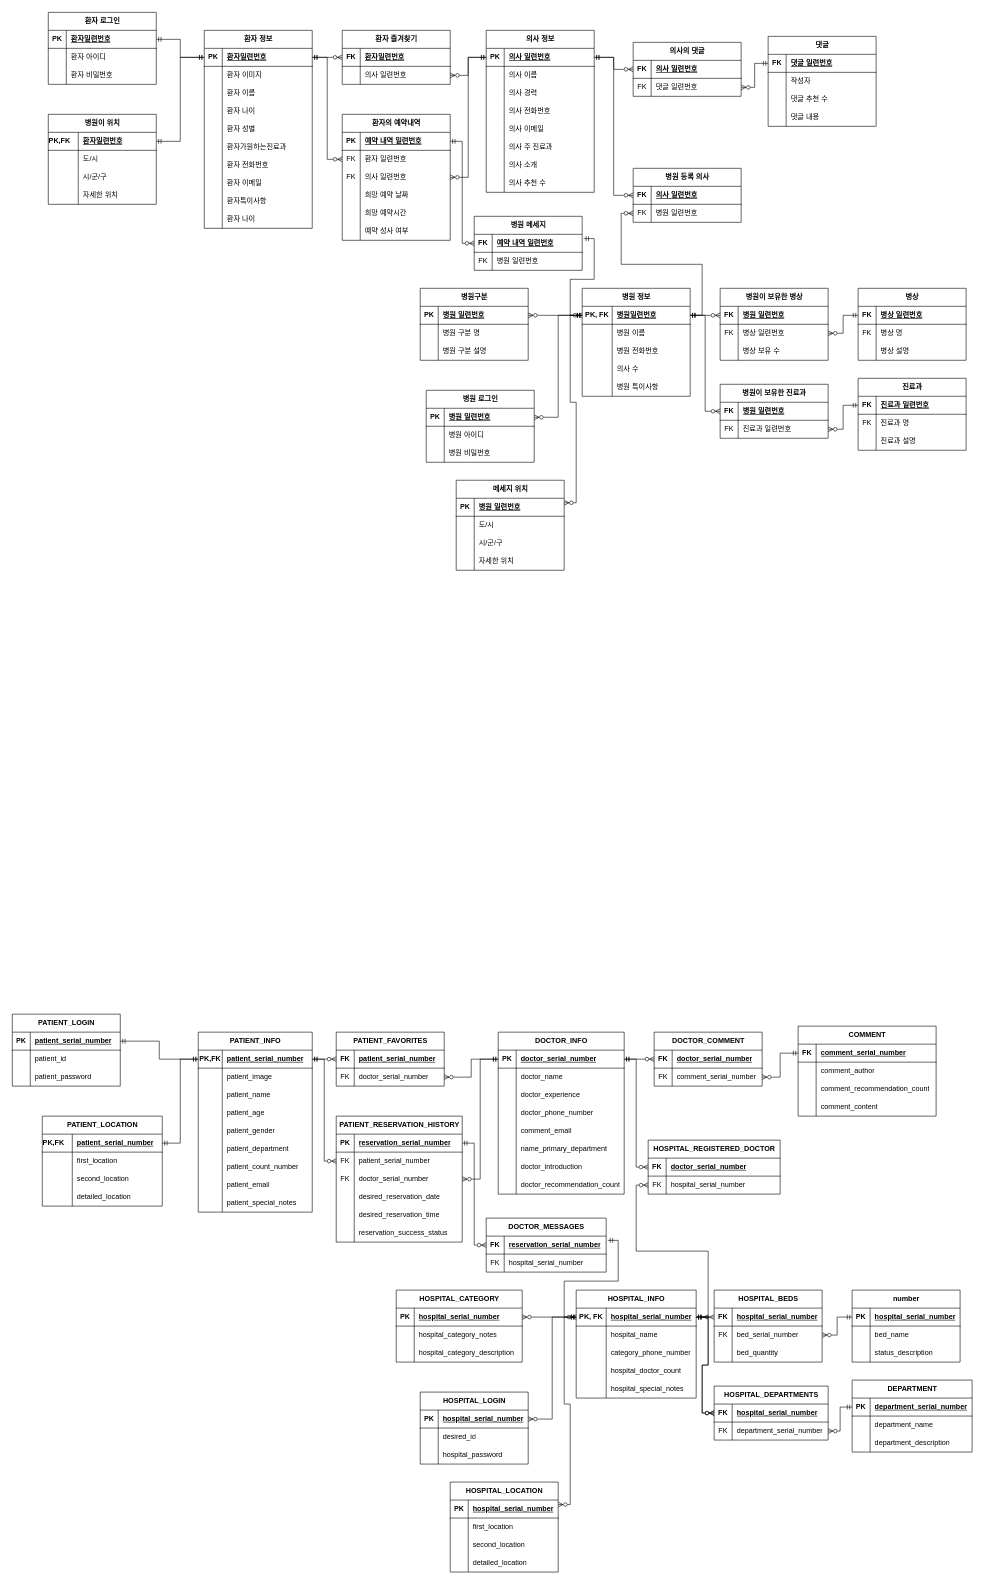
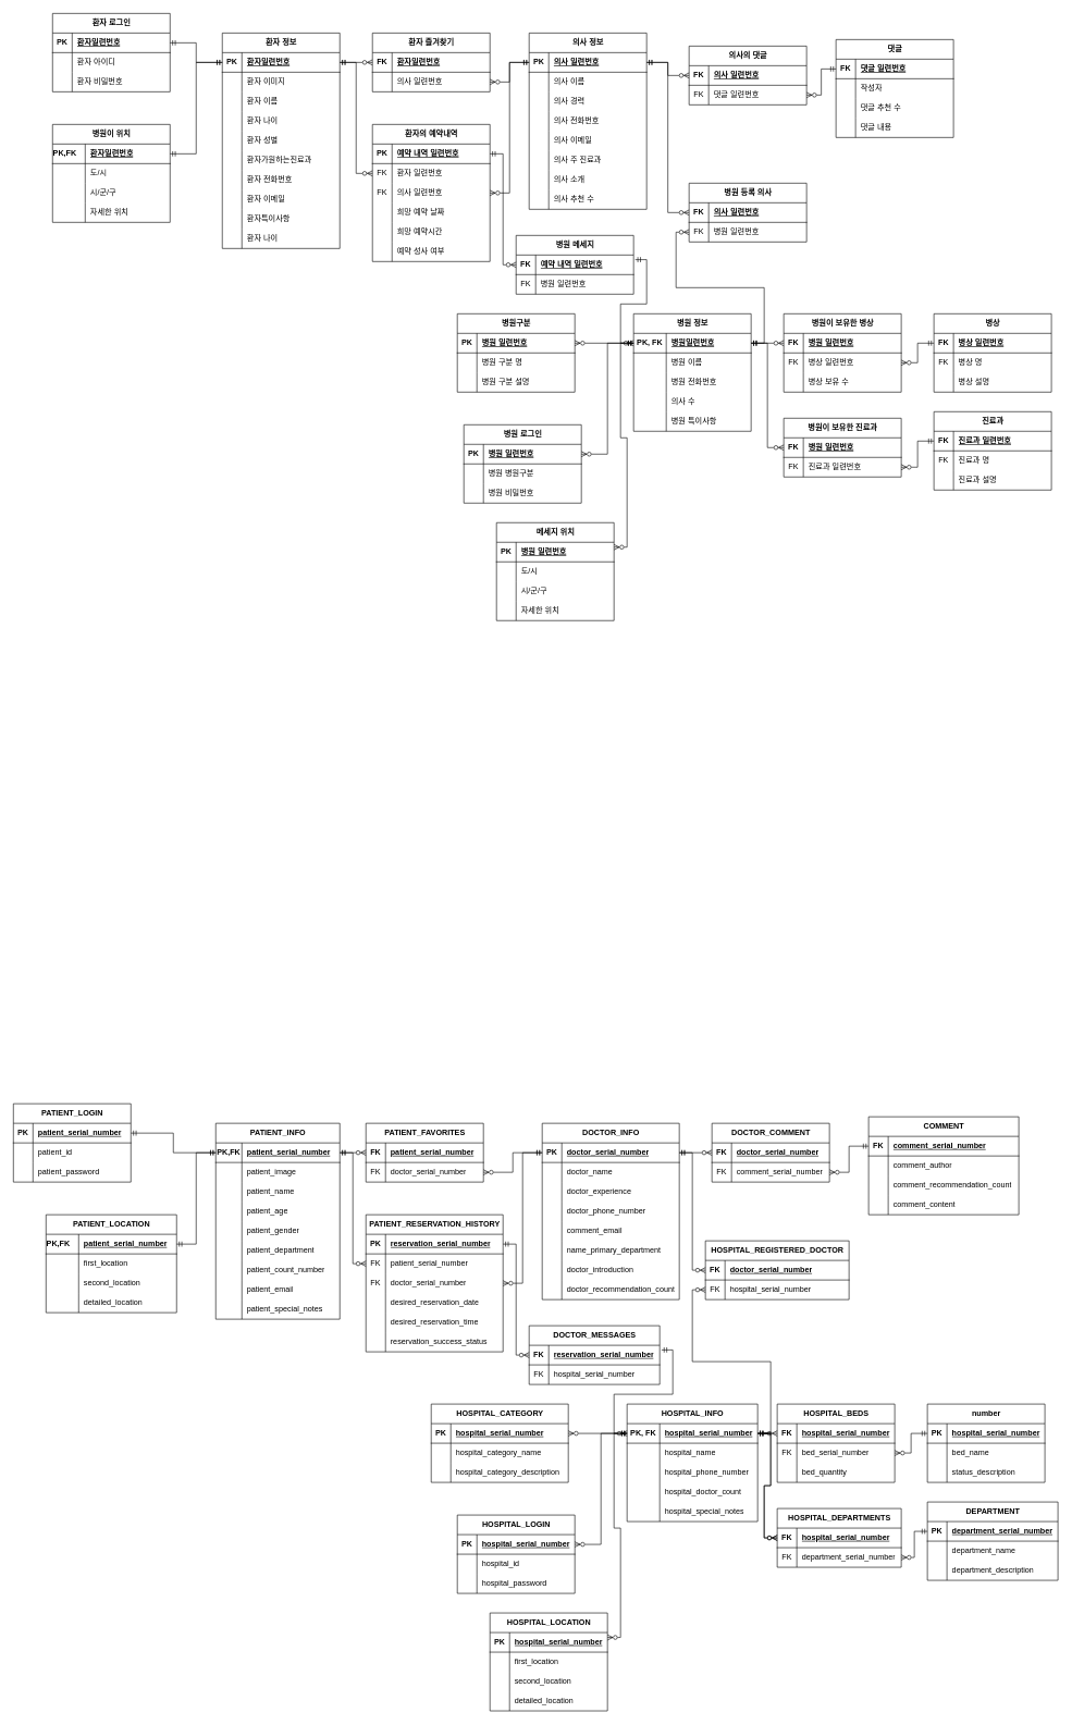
- <mxCell id="137" value="병원 아이디" style="shape=partialRectangle;connectable=0;fillColor=none;top=0;left=0;bottom=0;right=0;align=left;spacingLeft=6;overflow=hidden;whiteSpace=wrap;html=1;" parent="135" vertex="1"><mxGeometry x="30" width="150" height="30" as="geometry"><mxRectangle width="150" height="30" as="alternateBounds" /></mxGeometry></mxCell>
+ <mxCell id="137" value="병원 병원구분" style="shape=partialRectangle;connectable=0;fillColor=none;top=0;left=0;bottom=0;right=0;align=left;spacingLeft=6;overflow=hidden;whiteSpace=wrap;html=1;" parent="135" vertex="1"><mxGeometry x="30" width="150" height="30" as="geometry"><mxRectangle width="150" height="30" as="alternateBounds" /></mxGeometry></mxCell>
- <mxCell id="368" value="hospital_category_notes" style="shape=partialRectangle;connectable=0;fillColor=none;top=0;left=0;bottom=0;right=0;align=left;spacingLeft=6;overflow=hidden;whiteSpace=wrap;html=1;" parent="366" vertex="1"><mxGeometry x="30" width="180" height="30" as="geometry"><mxRectangle width="180" height="30" as="alternateBounds" /></mxGeometry></mxCell>
+ <mxCell id="368" value="hospital_category_name" style="shape=partialRectangle;connectable=0;fillColor=none;top=0;left=0;bottom=0;right=0;align=left;spacingLeft=6;overflow=hidden;whiteSpace=wrap;html=1;" parent="366" vertex="1"><mxGeometry x="30" width="180" height="30" as="geometry"><mxRectangle width="180" height="30" as="alternateBounds" /></mxGeometry></mxCell>
- <mxCell id="404" value="category_phone_number" style="shape=partialRectangle;connectable=0;fillColor=none;top=0;left=0;bottom=0;right=0;align=left;spacingLeft=6;overflow=hidden;whiteSpace=wrap;html=1;" parent="402" vertex="1"><mxGeometry x="50" width="150.0" height="30" as="geometry"><mxRectangle width="150.0" height="30" as="alternateBounds" /></mxGeometry></mxCell>
+ <mxCell id="404" value="hospital_phone_number" style="shape=partialRectangle;connectable=0;fillColor=none;top=0;left=0;bottom=0;right=0;align=left;spacingLeft=6;overflow=hidden;whiteSpace=wrap;html=1;" parent="402" vertex="1"><mxGeometry x="50" width="150.0" height="30" as="geometry"><mxRectangle width="150.0" height="30" as="alternateBounds" /></mxGeometry></mxCell>
- <mxCell id="378" value="desired_id" style="shape=partialRectangle;connectable=0;fillColor=none;top=0;left=0;bottom=0;right=0;align=left;spacingLeft=6;overflow=hidden;whiteSpace=wrap;html=1;" parent="376" vertex="1"><mxGeometry x="30" width="150" height="30" as="geometry"><mxRectangle width="150" height="30" as="alternateBounds" /></mxGeometry></mxCell>
+ <mxCell id="378" value="hospital_id" style="shape=partialRectangle;connectable=0;fillColor=none;top=0;left=0;bottom=0;right=0;align=left;spacingLeft=6;overflow=hidden;whiteSpace=wrap;html=1;" parent="376" vertex="1"><mxGeometry x="30" width="150" height="30" as="geometry"><mxRectangle width="150" height="30" as="alternateBounds" /></mxGeometry></mxCell>
